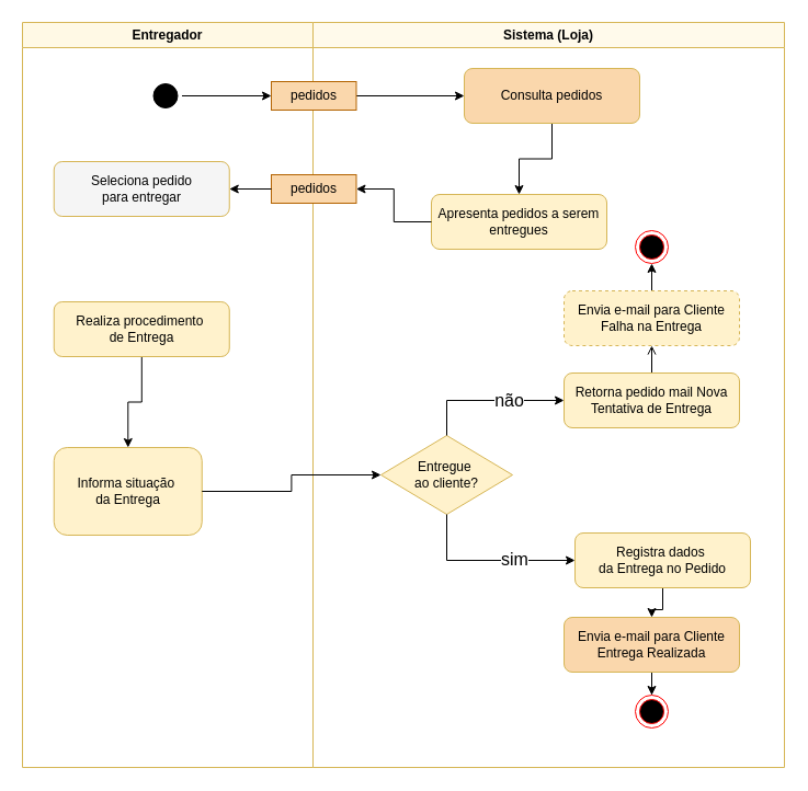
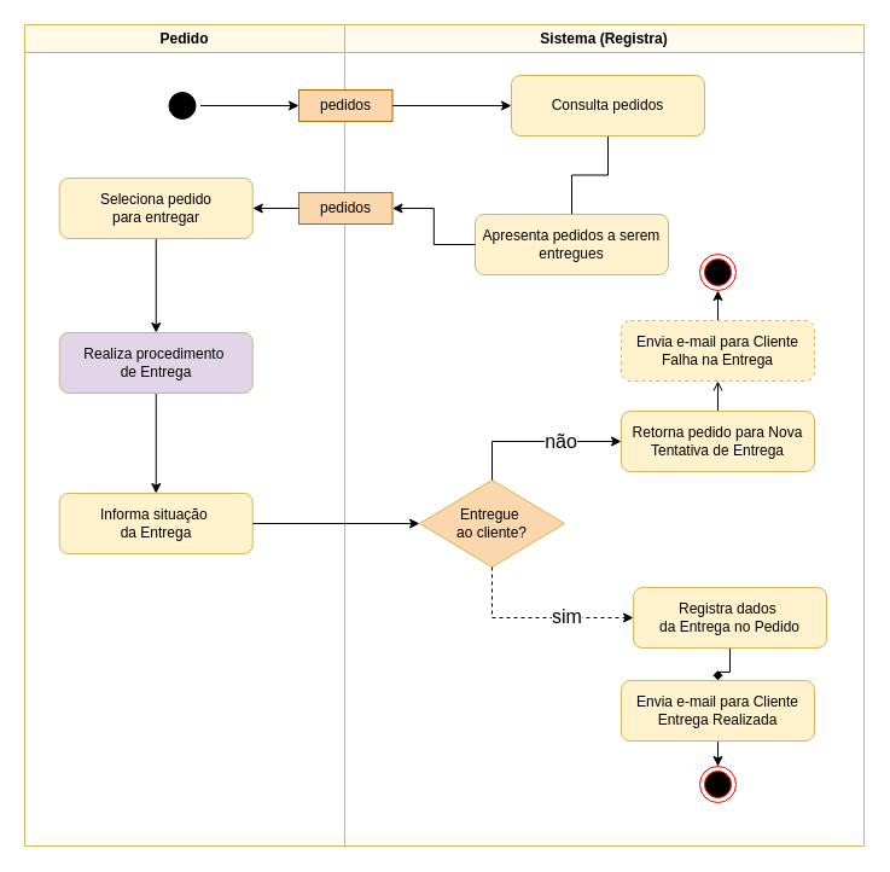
- <mxCell id="2" value="Entregador" style="swimlane;whiteSpace=wrap;fillColor=light-dark(#fff9e5, #281d00);strokeColor=#d6b656;" vertex="1" parent="1"><mxGeometry x="20" y="20" width="265" height="680" as="geometry" /></mxCell>
+ <mxCell id="2" value="Pedido" style="swimlane;whiteSpace=wrap;fillColor=light-dark(#fff9e5, #281d00);strokeColor=#d6b656;" vertex="1" parent="1"><mxGeometry x="20" y="20" width="265" height="680" as="geometry" /></mxCell>
- <mxCell id="9" value="Sistema (Loja)" style="swimlane;whiteSpace=wrap;fillColor=light-dark(#fffaeb, #281d00);strokeColor=#d6b656;" vertex="1" parent="1"><mxGeometry x="285" y="20" width="430" height="680" as="geometry" /></mxCell>
+ <mxCell id="9" value="Sistema (Registra)" style="swimlane;whiteSpace=wrap;fillColor=light-dark(#fffaeb, #281d00);strokeColor=#d6b656;" vertex="1" parent="1"><mxGeometry x="285" y="20" width="430" height="680" as="geometry" /></mxCell>
- <mxCell id="11" value="Consulta pedidos" style="rounded=1;whiteSpace=wrap;html=1;fillColor=#fad7ac;strokeColor=#d6b656;" vertex="1" parent="9"><mxGeometry x="138" y="42" width="160" height="50" as="geometry" /></mxCell>
+ <mxCell id="11" value="Consulta pedidos" style="rounded=1;whiteSpace=wrap;html=1;fillColor=#fff2cc;strokeColor=#d6b656;" vertex="1" parent="9"><mxGeometry x="138" y="42" width="160" height="50" as="geometry" /></mxCell>
- <mxCell id="10" value="" style="edgeStyle=orthogonalEdgeStyle;rounded=0;orthogonalLoop=1;jettySize=auto;html=1;exitX=0.5;exitY=1;exitDx=0;exitDy=0;" edge="1" parent="9" source="11" target="12"><mxGeometry relative="1" as="geometry"><mxPoint x="218" y="100.0" as="sourcePoint" /></mxGeometry></mxCell>
+ <mxCell id="10" value="" style="edgeStyle=orthogonalEdgeStyle;rounded=0;orthogonalLoop=1;jettySize=auto;html=1;exitX=0.5;exitY=1;exitDx=0;exitDy=0;endArrow=none;" edge="1" parent="9" source="11" target="12"><mxGeometry relative="1" as="geometry"><mxPoint x="218" y="100.0" as="sourcePoint" /></mxGeometry></mxCell>
- <mxCell id="4" value="Seleciona pedido&lt;div&gt;para entregar&lt;/div&gt;" style="rounded=1;whiteSpace=wrap;html=1;fillColor=#f5f5f5;strokeColor=#d6b656;imageWidth=20;" vertex="1" parent="2"><mxGeometry x="28.75" y="127" width="160" height="50" as="geometry" /></mxCell>
+ <mxCell id="4" value="Seleciona pedido&lt;div&gt;para entregar&lt;/div&gt;" style="rounded=1;whiteSpace=wrap;html=1;fillColor=#fff2cc;strokeColor=#d6b656;imageWidth=20;" vertex="1" parent="2"><mxGeometry x="28.75" y="127" width="160" height="50" as="geometry" /></mxCell>
+ <mxCell id="3" value="" style="edgeStyle=orthogonalEdgeStyle;rounded=0;orthogonalLoop=1;jettySize=auto;html=1;" edge="1" parent="2" source="4" target="6"><mxGeometry relative="1" as="geometry" /></mxCell>
- <mxCell id="6" value="Realiza procedimento&amp;nbsp;&lt;div&gt;de Entrega&lt;/div&gt;" style="rounded=1;whiteSpace=wrap;html=1;fillColor=#fff2cc;strokeColor=#d6b656;" vertex="1" parent="2"><mxGeometry x="28.75" y="255" width="160" height="50" as="geometry" /></mxCell>
+ <mxCell id="6" value="Realiza procedimento&amp;nbsp;&lt;div&gt;de Entrega&lt;/div&gt;" style="rounded=1;whiteSpace=wrap;html=1;fillColor=#e1d5e7;strokeColor=#d6b656;" vertex="1" parent="2"><mxGeometry x="28.75" y="255" width="160" height="50" as="geometry" /></mxCell>
- <mxCell id="18" value="Retorna pedido mail Nova Tentativa de Entrega" style="rounded=1;whiteSpace=wrap;html=1;fillColor=#fff2cc;strokeColor=#d6b656;" vertex="1" parent="9"><mxGeometry x="229" y="320" width="160" height="50" as="geometry" /></mxCell>
+ <mxCell id="18" value="Retorna pedido para Nova Tentativa de Entrega" style="rounded=1;whiteSpace=wrap;html=1;fillColor=#fff2cc;strokeColor=#d6b656;" vertex="1" parent="9"><mxGeometry x="229" y="320" width="160" height="50" as="geometry" /></mxCell>
- <mxCell id="25" value="Entregue&amp;nbsp;&lt;div&gt;ao cliente?&lt;/div&gt;" style="rhombus;whiteSpace=wrap;html=1;fillColor=#fff2cc;strokeColor=#d6b656;" vertex="1" parent="9"><mxGeometry x="62" y="377" width="120" height="72" as="geometry" /></mxCell>
+ <mxCell id="25" value="Entregue&amp;nbsp;&lt;div&gt;ao cliente?&lt;/div&gt;" style="rhombus;whiteSpace=wrap;html=1;fillColor=#fad7ac;strokeColor=#d6b656;" vertex="1" parent="9"><mxGeometry x="62" y="377" width="120" height="72" as="geometry" /></mxCell>
- <mxCell id="7" value="Informa situação&amp;nbsp;&lt;div&gt;da Entrega&lt;/div&gt;" style="rounded=1;whiteSpace=wrap;html=1;fillColor=#fff2cc;strokeColor=#d6b656;" vertex="1" parent="2"><mxGeometry x="28.75" y="388" width="135" height="80" as="geometry" /></mxCell>
+ <mxCell id="7" value="Informa situação&amp;nbsp;&lt;div&gt;da Entrega&lt;/div&gt;" style="rounded=1;whiteSpace=wrap;html=1;fillColor=#fff2cc;strokeColor=#d6b656;" vertex="1" parent="2"><mxGeometry x="28.75" y="388" width="160" height="50" as="geometry" /></mxCell>
- <mxCell id="26" style="edgeStyle=orthogonalEdgeStyle;rounded=0;orthogonalLoop=1;jettySize=auto;html=1;exitX=0.5;exitY=1;exitDx=0;exitDy=0;entryX=0;entryY=0.5;entryDx=0;entryDy=0;" edge="1" parent="9" source="25" target="14"><mxGeometry relative="1" as="geometry" /></mxCell>
+ <mxCell id="26" style="edgeStyle=orthogonalEdgeStyle;rounded=0;orthogonalLoop=1;jettySize=auto;html=1;exitX=0.5;exitY=1;exitDx=0;exitDy=0;entryX=0;entryY=0.5;entryDx=0;entryDy=0;dashed=1;" edge="1" parent="9" source="25" target="14"><mxGeometry relative="1" as="geometry" /></mxCell>
- <mxCell id="13" value="" style="edgeStyle=orthogonalEdgeStyle;rounded=0;orthogonalLoop=1;jettySize=auto;html=1;" edge="1" parent="9" source="14" target="16"><mxGeometry relative="1" as="geometry" /></mxCell>
+ <mxCell id="13" value="" style="edgeStyle=orthogonalEdgeStyle;rounded=0;orthogonalLoop=1;jettySize=auto;html=1;endArrow=diamond;" edge="1" parent="9" source="14" target="16"><mxGeometry relative="1" as="geometry" /></mxCell>
- <mxCell id="16" value="&lt;div&gt;Envia e-mail para Cliente&lt;/div&gt;&lt;div&gt;Entrega Realizada&lt;/div&gt;" style="rounded=1;whiteSpace=wrap;html=1;fillColor=#fad7ac;strokeColor=#d6b656;" vertex="1" parent="9"><mxGeometry x="229" y="543" width="160" height="50" as="geometry" /></mxCell>
+ <mxCell id="16" value="&lt;div&gt;Envia e-mail para Cliente&lt;/div&gt;&lt;div&gt;Entrega Realizada&lt;/div&gt;" style="rounded=1;whiteSpace=wrap;html=1;fillColor=#fff2cc;strokeColor=#d6b656;" vertex="1" parent="9"><mxGeometry x="229" y="543" width="160" height="50" as="geometry" /></mxCell>
